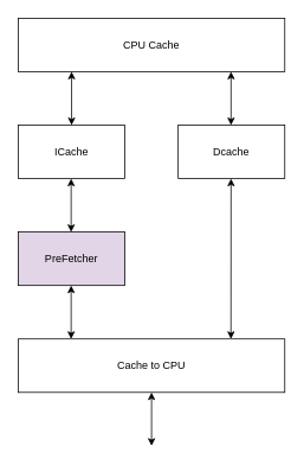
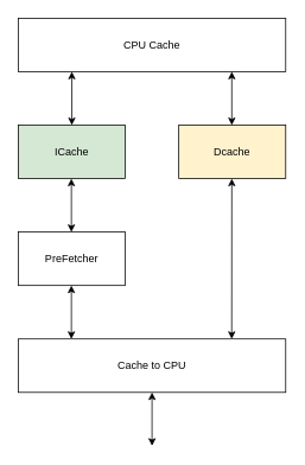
- <mxCell id="3" value="ICache" style="rounded=0;whiteSpace=wrap;html=1;" vertex="1" parent="1"><mxGeometry x="20" y="140" width="120" height="60" as="geometry" /></mxCell>
+ <mxCell id="3" value="ICache" style="rounded=0;whiteSpace=wrap;html=1;fillColor=#d5e8d4;" vertex="1" parent="1"><mxGeometry x="20" y="140" width="120" height="60" as="geometry" /></mxCell>
- <mxCell id="4" value="Dcache" style="rounded=0;whiteSpace=wrap;html=1;" vertex="1" parent="1"><mxGeometry x="200" y="140" width="120" height="60" as="geometry" /></mxCell>
+ <mxCell id="4" value="Dcache" style="rounded=0;whiteSpace=wrap;html=1;fillColor=#fff2cc;" vertex="1" parent="1"><mxGeometry x="200" y="140" width="120" height="60" as="geometry" /></mxCell>
- <mxCell id="5" value="PreFetcher" style="rounded=0;whiteSpace=wrap;html=1;fillColor=#e1d5e7;" vertex="1" parent="1"><mxGeometry x="20" y="260" width="120" height="60" as="geometry" /></mxCell>
+ <mxCell id="5" value="PreFetcher" style="rounded=0;whiteSpace=wrap;html=1;" vertex="1" parent="1"><mxGeometry x="20" y="260" width="120" height="60" as="geometry" /></mxCell>
